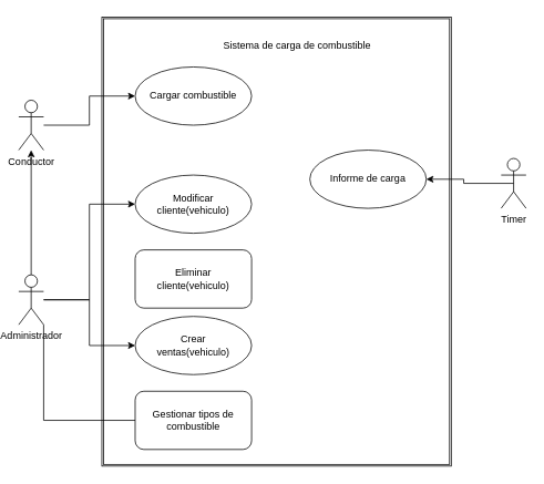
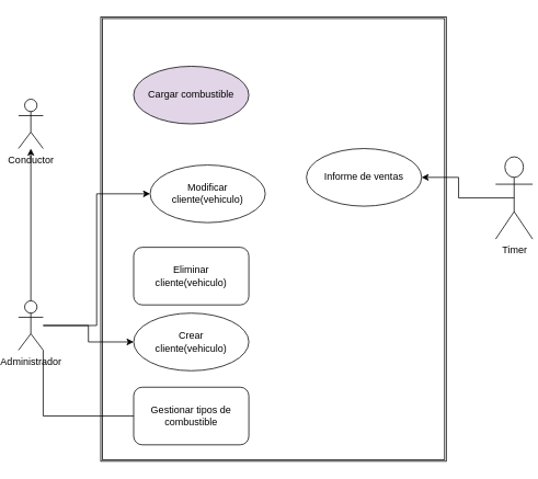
- <mxCell id="14" value="Sistema de carga de combustible" style="text;html=1;strokeColor=none;fillColor=none;align=center;verticalAlign=middle;whiteSpace=wrap;rounded=0;" vertex="1" parent="1"><mxGeometry x="240" y="40" width="230" height="30" as="geometry" /></mxCell>
- <mxCell id="3" style="edgeStyle=orthogonalEdgeStyle;rounded=0;orthogonalLoop=1;jettySize=auto;html=1;" edge="1" parent="1" source="4" target="12"><mxGeometry relative="1" as="geometry" /></mxCell>
- <mxCell id="12" value="Cargar combustible" style="ellipse;whiteSpace=wrap;html=1;" vertex="1" parent="1"><mxGeometry x="160" y="80" width="140" height="70" as="geometry" /></mxCell>
+ <mxCell id="12" value="Cargar combustible" style="ellipse;whiteSpace=wrap;html=1;fillColor=#e1d5e7;" vertex="1" parent="1"><mxGeometry x="160" y="80" width="140" height="70" as="geometry" /></mxCell>
- <mxCell id="18" value="Informe de carga" style="ellipse;whiteSpace=wrap;html=1;fillColor=none;" vertex="1" parent="1"><mxGeometry x="370" y="180" width="140" height="70" as="geometry" /></mxCell>
+ <mxCell id="18" value="Informe de ventas" style="ellipse;whiteSpace=wrap;html=1;fillColor=none;" vertex="1" parent="1"><mxGeometry x="370" y="180" width="140" height="70" as="geometry" /></mxCell>
- <mxCell id="17" value="Timer" style="shape=umlActor;verticalLabelPosition=bottom;verticalAlign=top;html=1;fillColor=none;" vertex="1" parent="1"><mxGeometry x="600" y="190" width="30" height="60" as="geometry" /></mxCell>
+ <mxCell id="17" value="Timer" style="shape=umlActor;verticalLabelPosition=bottom;verticalAlign=top;html=1;fillColor=none;" vertex="1" parent="1"><mxGeometry x="600" y="190" width="45" height="100" as="geometry" /></mxCell>
- <mxCell id="11" value="Modificar cliente(vehiculo)" style="ellipse;whiteSpace=wrap;html=1;" vertex="1" parent="1"><mxGeometry x="160" y="210" width="140" height="70" as="geometry" /></mxCell>
+ <mxCell id="11" value="Modificar cliente(vehiculo)" style="ellipse;whiteSpace=wrap;html=1;" vertex="1" parent="1"><mxGeometry x="180" y="200" width="140" height="70" as="geometry" /></mxCell>
- <mxCell id="9" value="Administrador" style="shape=umlActor;verticalLabelPosition=bottom;verticalAlign=top;html=1;" vertex="1" parent="1"><mxGeometry x="20" y="330" width="30" height="60" as="geometry" /></mxCell>
+ <mxCell id="9" value="Administrador" style="shape=umlActor;verticalLabelPosition=bottom;verticalAlign=top;html=1;" vertex="1" parent="1"><mxGeometry x="20" y="365" width="30" height="60" as="geometry" /></mxCell>
- <mxCell id="13" value="Crear &lt;br&gt;ventas(vehiculo)" style="ellipse;whiteSpace=wrap;html=1;" vertex="1" parent="1"><mxGeometry x="160" y="380" width="140" height="70" as="geometry" /></mxCell>
+ <mxCell id="13" value="Crear &lt;br&gt;cliente(vehiculo)" style="ellipse;whiteSpace=wrap;html=1;" vertex="1" parent="1"><mxGeometry x="160" y="380" width="140" height="70" as="geometry" /></mxCell>
